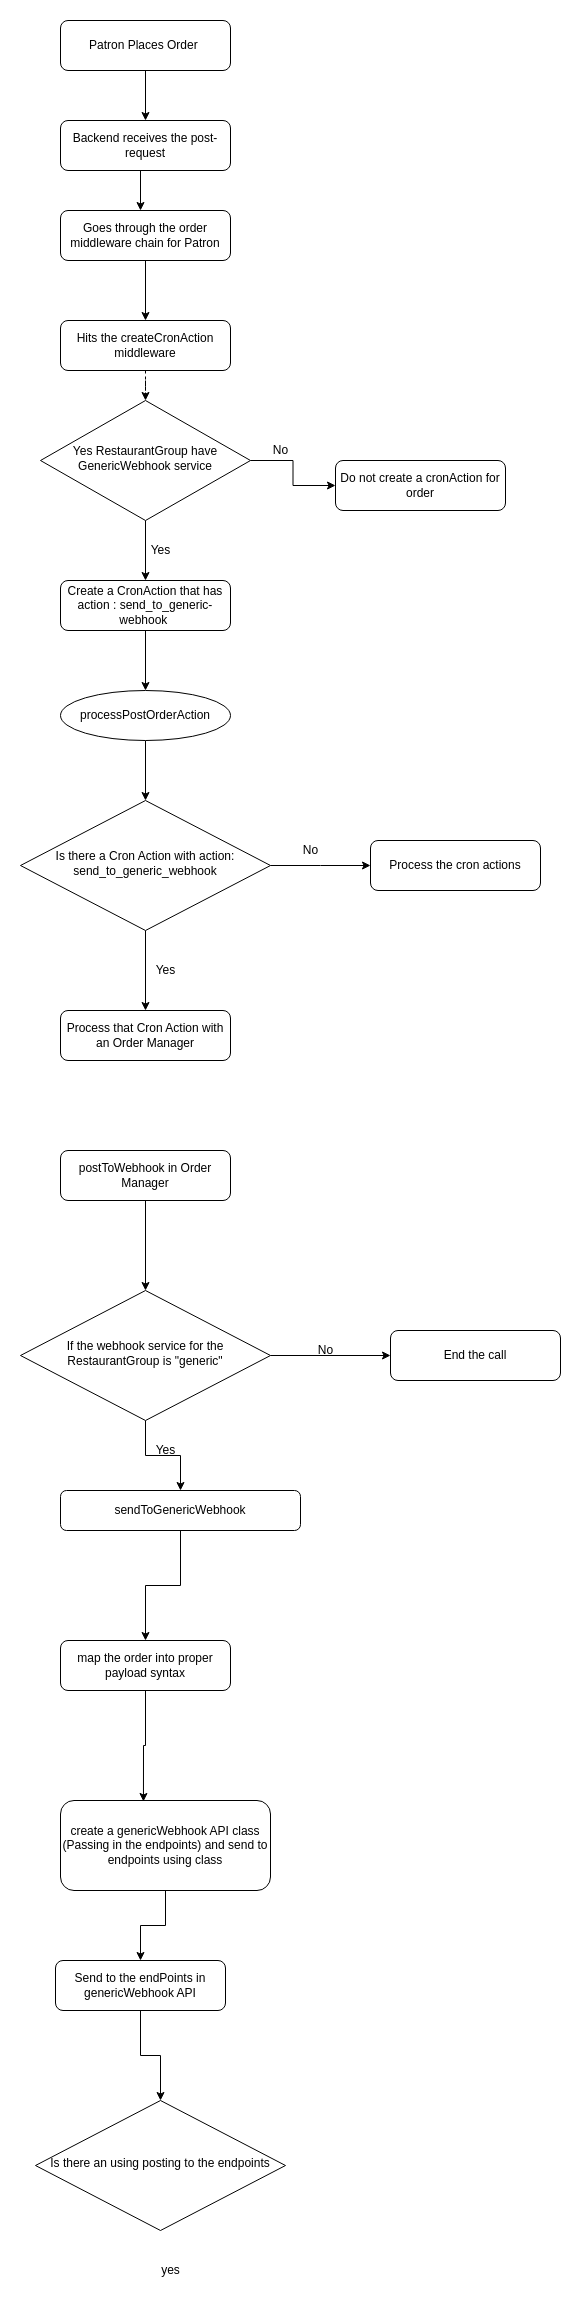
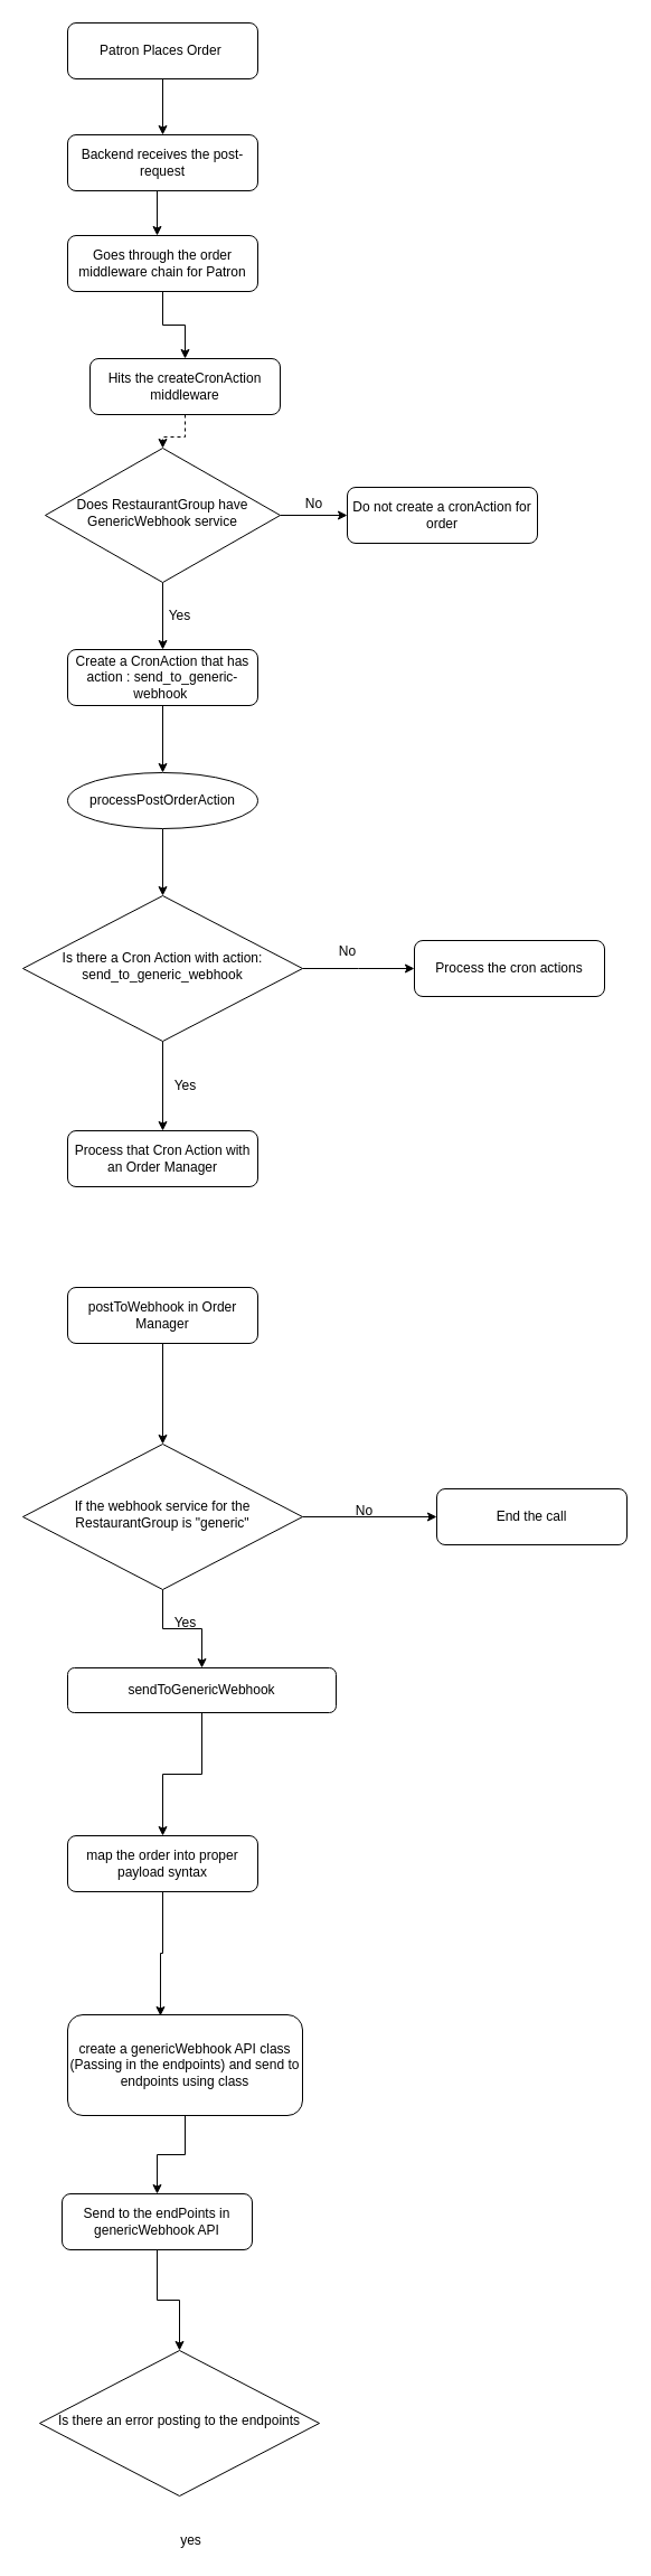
- <mxCell id="9" value="Hits the createCronAction middleware" style="rounded=1;whiteSpace=wrap;html=1;fontSize=12;glass=0;strokeWidth=1;shadow=0;" vertex="1" parent="1"><mxGeometry x="60" y="320" width="170" height="50" as="geometry" /></mxCell>
+ <mxCell id="9" value="Hits the createCronAction middleware" style="rounded=1;whiteSpace=wrap;html=1;fontSize=12;glass=0;strokeWidth=1;shadow=0;" vertex="1" parent="1"><mxGeometry x="80" y="320" width="170" height="50" as="geometry" /></mxCell>
- <mxCell id="13" value="Yes RestaurantGroup have GenericWebhook service" style="rhombus;whiteSpace=wrap;html=1;shadow=0;fontFamily=Helvetica;fontSize=12;align=center;strokeWidth=1;spacing=6;spacingTop=-4;" vertex="1" parent="1"><mxGeometry x="40" y="400" width="210" height="120" as="geometry" /></mxCell>
+ <mxCell id="13" value="Does RestaurantGroup have GenericWebhook service" style="rhombus;whiteSpace=wrap;html=1;shadow=0;fontFamily=Helvetica;fontSize=12;align=center;strokeWidth=1;spacing=6;spacingTop=-4;" vertex="1" parent="1"><mxGeometry x="40" y="400" width="210" height="120" as="geometry" /></mxCell>
- <mxCell id="10" value="Do not create a cronAction for order" style="rounded=1;whiteSpace=wrap;html=1;fontSize=12;glass=0;strokeWidth=1;shadow=0;" vertex="1" parent="1"><mxGeometry x="335" y="460" width="170" height="50" as="geometry" /></mxCell>
+ <mxCell id="10" value="Do not create a cronAction for order" style="rounded=1;whiteSpace=wrap;html=1;fontSize=12;glass=0;strokeWidth=1;shadow=0;" vertex="1" parent="1"><mxGeometry x="310" y="435" width="170" height="50" as="geometry" /></mxCell>
- <mxCell id="37" value="Is there an using posting to the endpoints" style="rhombus;whiteSpace=wrap;html=1;shadow=0;fontFamily=Helvetica;fontSize=12;align=center;strokeWidth=1;spacing=6;spacingTop=-4;" vertex="1" parent="1"><mxGeometry x="35" y="2100" width="250" height="130" as="geometry" /></mxCell>
+ <mxCell id="37" value="Is there an error posting to the endpoints" style="rhombus;whiteSpace=wrap;html=1;shadow=0;fontFamily=Helvetica;fontSize=12;align=center;strokeWidth=1;spacing=6;spacingTop=-4;" vertex="1" parent="1"><mxGeometry x="35" y="2100" width="250" height="130" as="geometry" /></mxCell>
